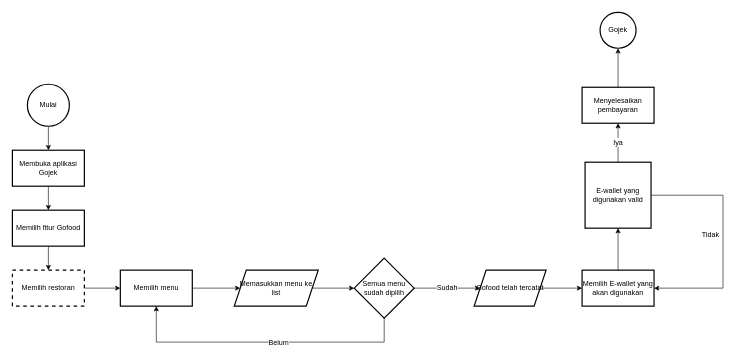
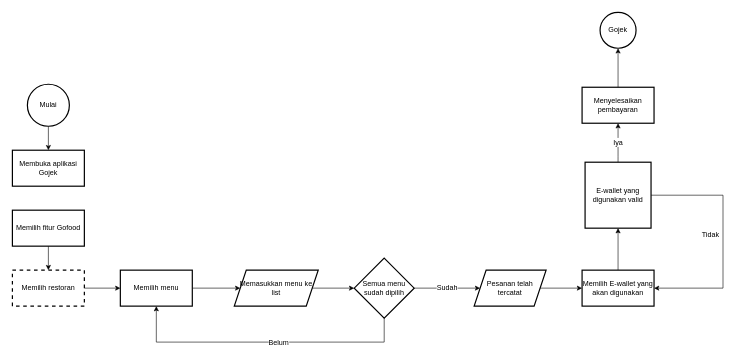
- <mxCell id="2" value="" style="edgeStyle=orthogonalEdgeStyle;rounded=0;orthogonalLoop=1;jettySize=auto;html=1;" edge="1" parent="1" source="3" target="5"><mxGeometry relative="1" as="geometry" /></mxCell>
- <mxCell id="26" value="Gofood telah tercatat" style="shape=parallelogram;perimeter=parallelogramPerimeter;whiteSpace=wrap;html=1;fixedSize=1;strokeWidth=2;" vertex="1" parent="1"><mxGeometry x="790" y="450" width="120" height="60" as="geometry" /></mxCell>
+ <mxCell id="26" value="Pesanan telah tercatat" style="shape=parallelogram;perimeter=parallelogramPerimeter;whiteSpace=wrap;html=1;fixedSize=1;strokeWidth=2;" vertex="1" parent="1"><mxGeometry x="790" y="450" width="120" height="60" as="geometry" /></mxCell>
